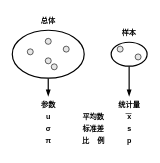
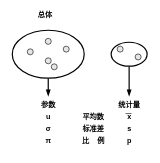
- <mxCell id="4" value="&lt;b&gt;总体&lt;/b&gt;" style="text;html=1;strokeColor=none;fillColor=none;align=center;verticalAlign=middle;whiteSpace=wrap;rounded=0;" vertex="1" parent="1"><mxGeometry x="50" y="20" width="60" height="30" as="geometry" /></mxCell>
+ <mxCell id="4" value="&lt;b&gt;总体&lt;/b&gt;" style="text;html=1;strokeColor=none;fillColor=none;align=center;verticalAlign=middle;whiteSpace=wrap;rounded=0;" vertex="1" parent="1"><mxGeometry x="45" y="10" width="60" height="30" as="geometry" /></mxCell>
- <mxCell id="7" value="&lt;b&gt;样本&lt;/b&gt;" style="text;html=1;strokeColor=none;fillColor=none;align=center;verticalAlign=middle;whiteSpace=wrap;rounded=0;" vertex="1" parent="1"><mxGeometry x="185" y="40" width="60" height="30" as="geometry" /></mxCell>
